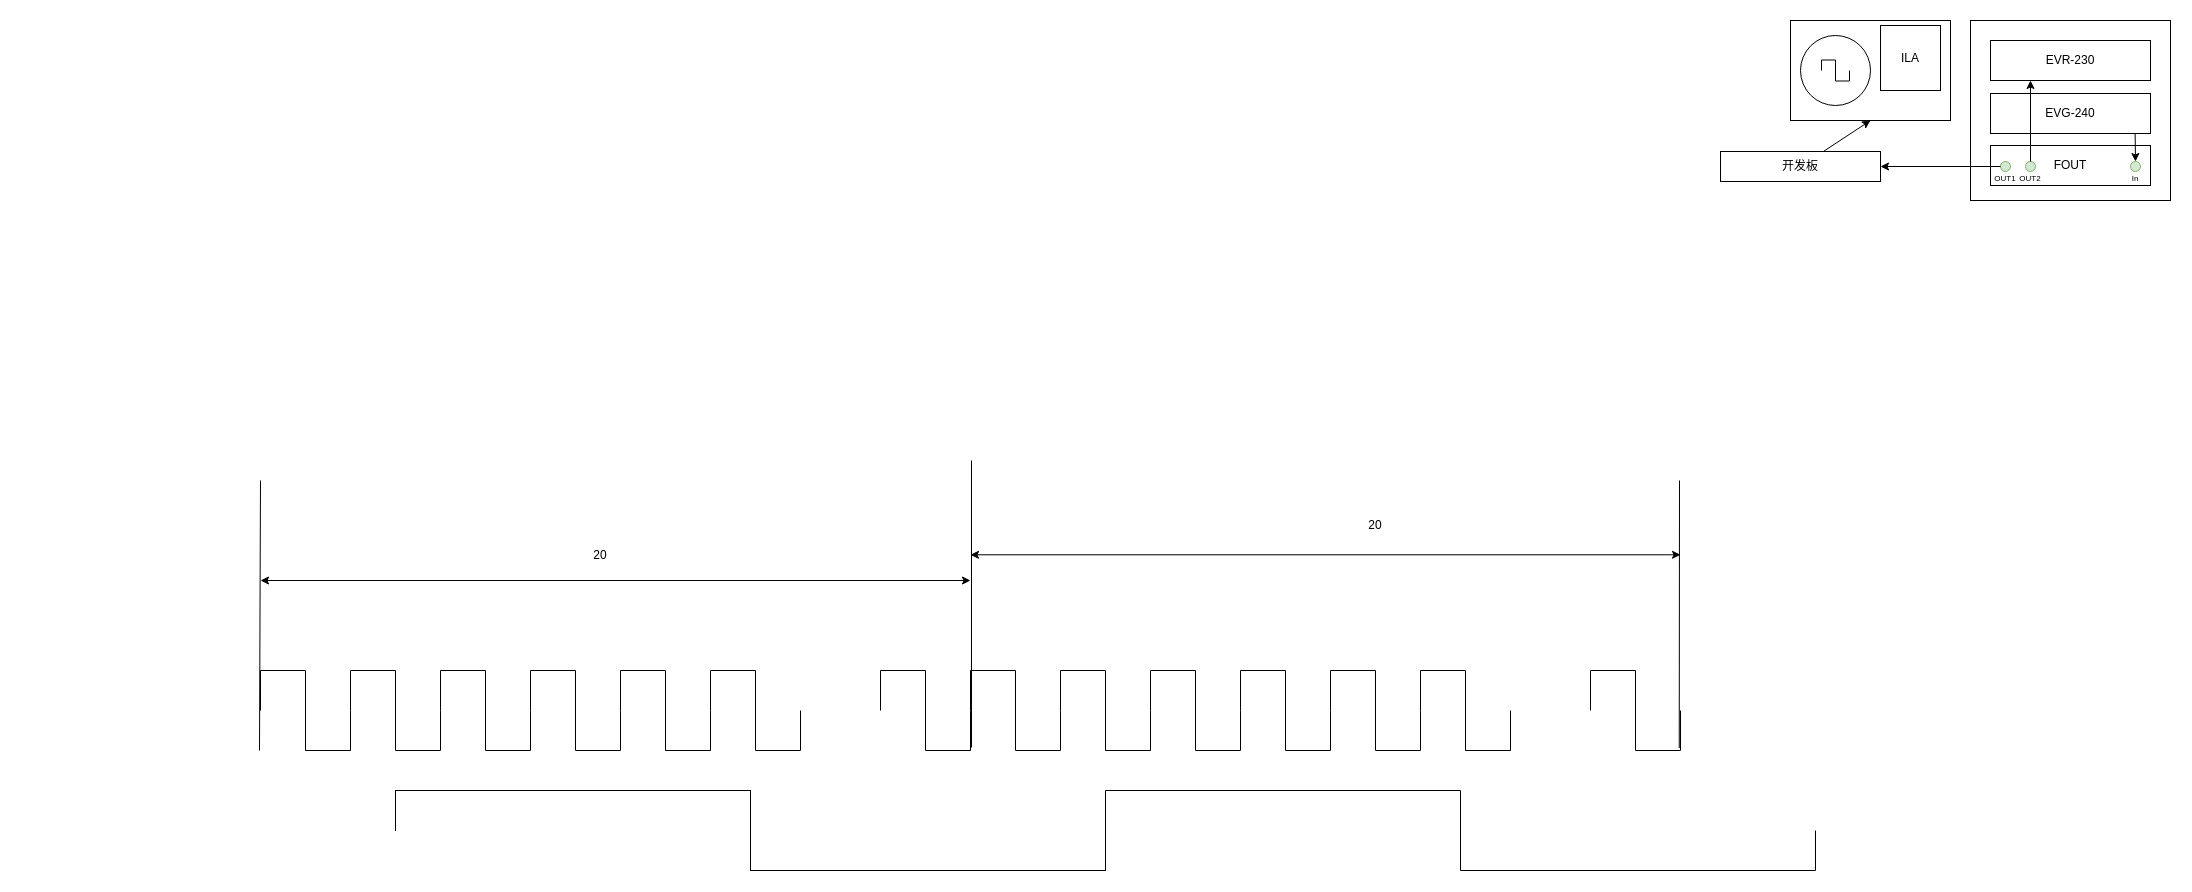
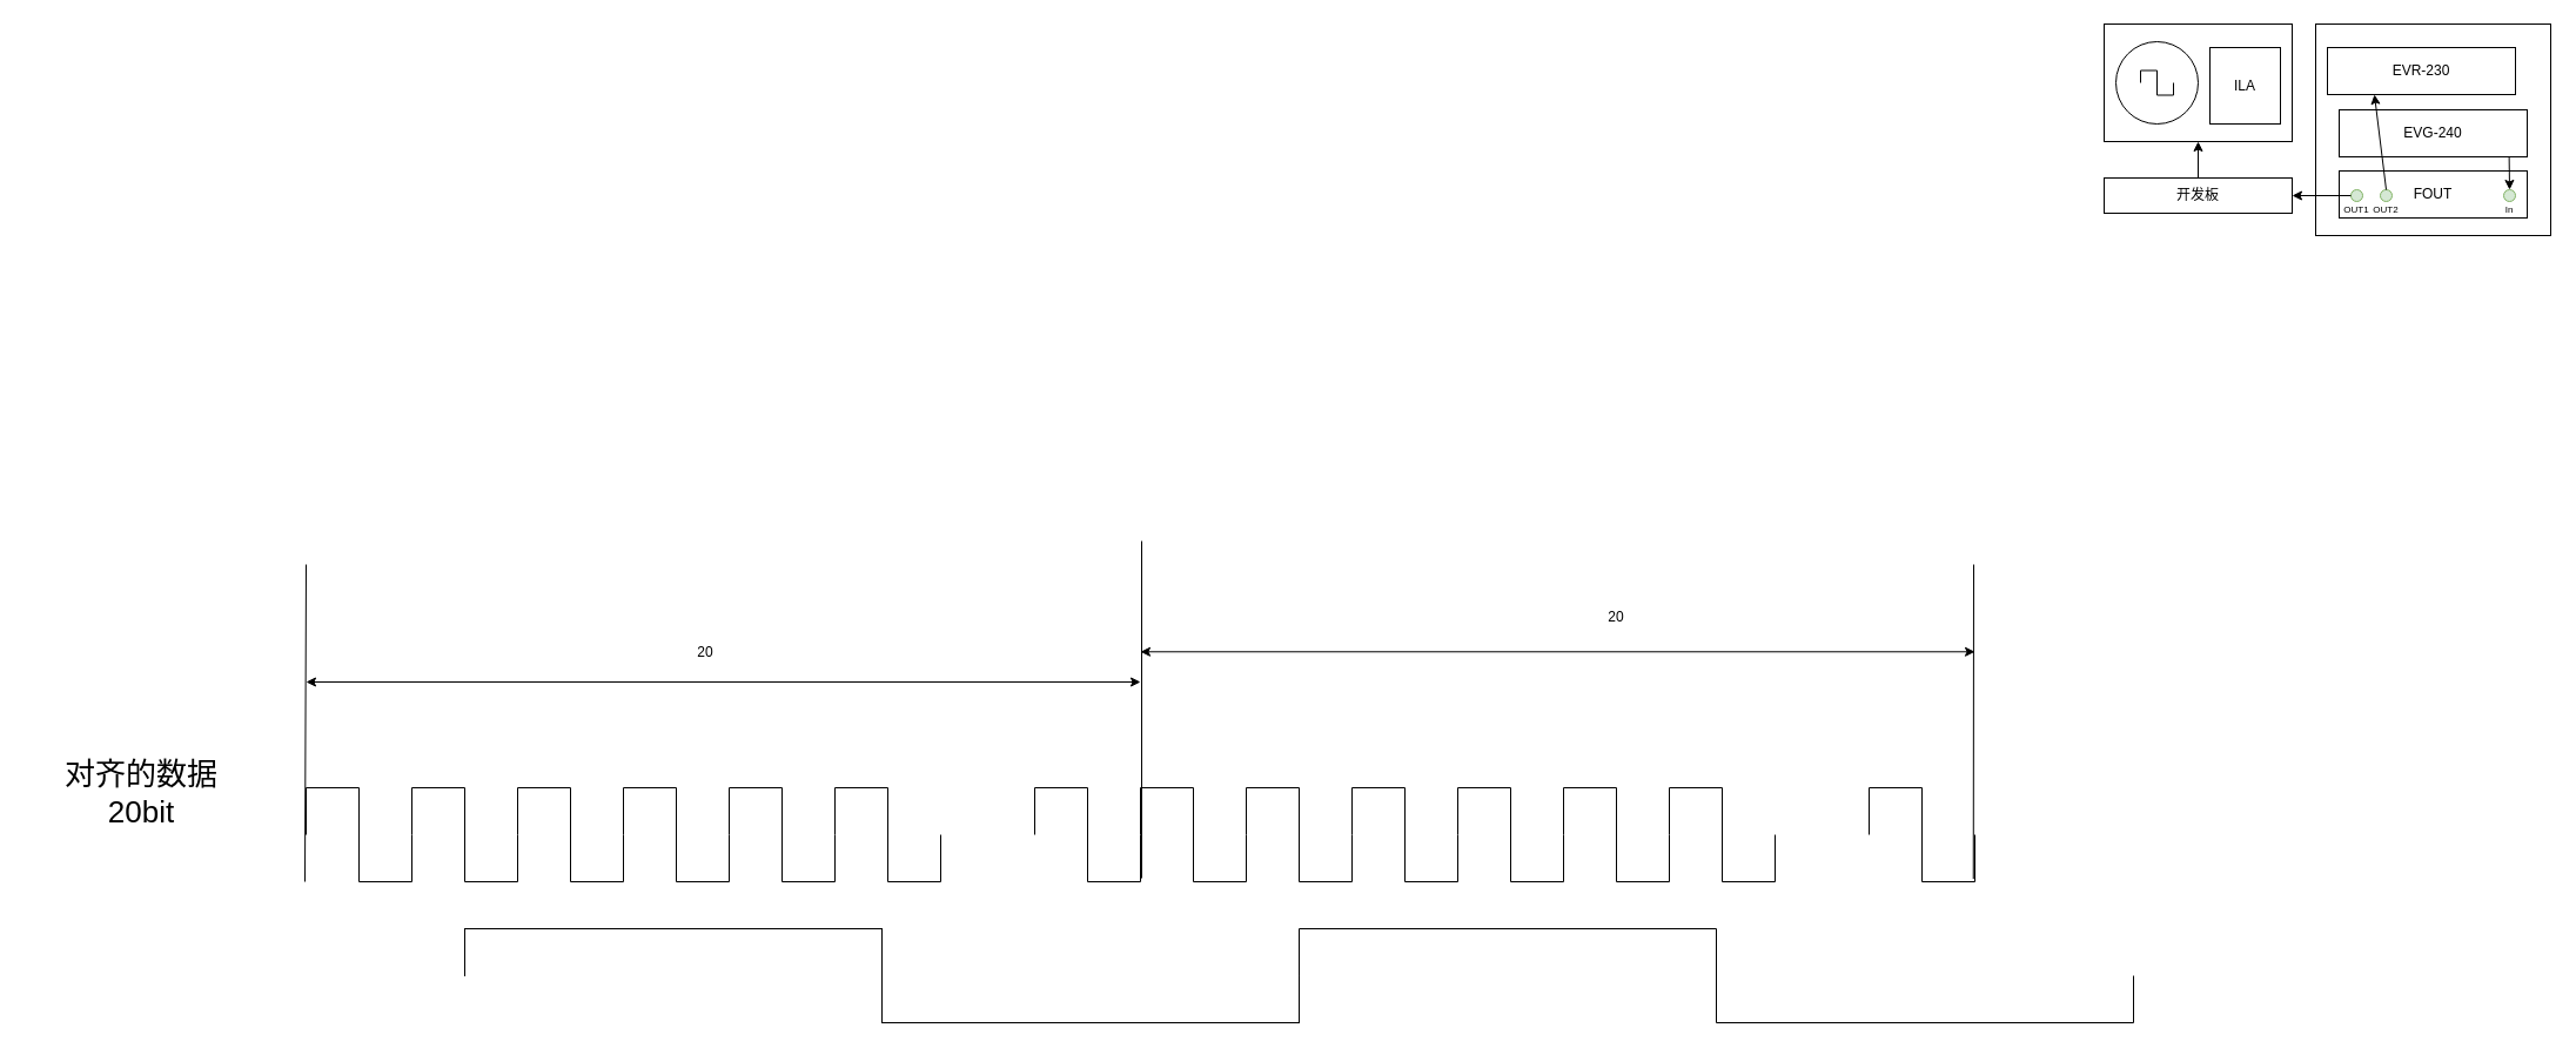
- <mxCell id="18" value="&lt;font style=&quot;font-size: 12px&quot;&gt;ILA&lt;/font&gt;" style="rounded=0;whiteSpace=wrap;html=1;fontFamily=Helvetica;fontSize=8;strokeColor=#000000;strokeWidth=1;fillColor=default;gradientColor=none;" vertex="1" parent="1"><mxGeometry x="1880" y="25" width="60" height="65" as="geometry" /></mxCell>
+ <mxCell id="18" value="&lt;font style=&quot;font-size: 12px&quot;&gt;ILA&lt;/font&gt;" style="rounded=0;whiteSpace=wrap;html=1;fontFamily=Helvetica;fontSize=8;strokeColor=#000000;strokeWidth=1;fillColor=default;gradientColor=none;" vertex="1" parent="1"><mxGeometry x="1880" y="40" width="60" height="65" as="geometry" /></mxCell>
- <mxCell id="4" value="EVR-230" style="rounded=0;whiteSpace=wrap;html=1;" vertex="1" parent="1"><mxGeometry x="1990" y="40" width="160" height="40" as="geometry" /></mxCell>
+ <mxCell id="4" value="EVR-230" style="rounded=0;whiteSpace=wrap;html=1;" vertex="1" parent="1"><mxGeometry x="1980" y="40" width="160" height="40" as="geometry" /></mxCell>
- <mxCell id="12" value="开发板" style="rounded=0;whiteSpace=wrap;html=1;" vertex="1" parent="1"><mxGeometry x="1720" y="151" width="160" height="30" as="geometry" /></mxCell>
+ <mxCell id="12" value="开发板" style="rounded=0;whiteSpace=wrap;html=1;" vertex="1" parent="1"><mxGeometry x="1790" y="151" width="160" height="30" as="geometry" /></mxCell>
+ <mxCell id="46" value="&lt;div&gt;对齐的数据&lt;/div&gt;&lt;div&gt;20bit&lt;br&gt;&lt;/div&gt;" style="text;html=1;strokeColor=none;fillColor=none;align=center;verticalAlign=middle;whiteSpace=wrap;rounded=0;fontFamily=Helvetica;fontSize=26;strokeWidth=5;" vertex="1" parent="1"><mxGeometry x="20" y="600" width="200" height="150" as="geometry" /></mxCell>
